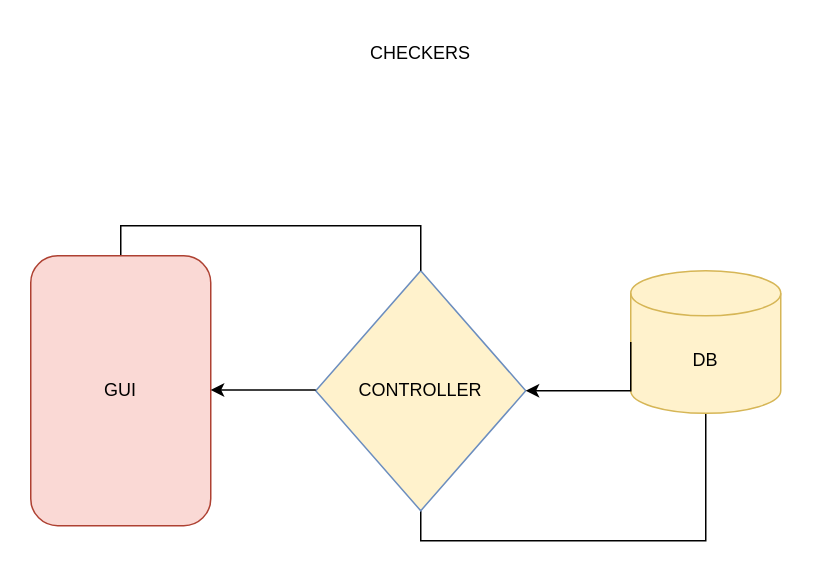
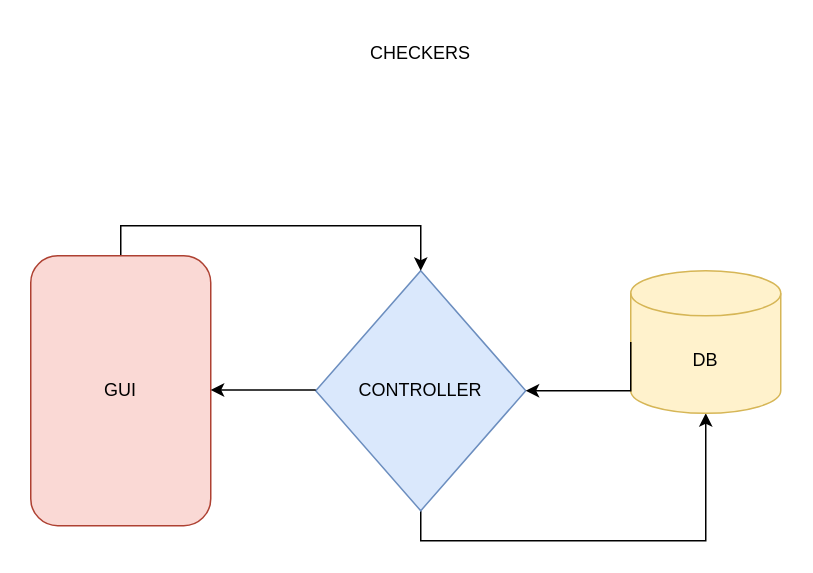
- <mxCell id="5" style="edgeStyle=orthogonalEdgeStyle;rounded=0;orthogonalLoop=1;jettySize=auto;html=1;exitX=0.5;exitY=0;exitDx=0;exitDy=0;entryX=0.5;entryY=0;entryDx=0;entryDy=0;endArrow=none;" edge="1" parent="1" source="6" target="3"><mxGeometry relative="1" as="geometry" /></mxCell>
+ <mxCell id="5" style="edgeStyle=orthogonalEdgeStyle;rounded=0;orthogonalLoop=1;jettySize=auto;html=1;exitX=0.5;exitY=0;exitDx=0;exitDy=0;entryX=0.5;entryY=0;entryDx=0;entryDy=0;" edge="1" parent="1" source="6" target="3"><mxGeometry relative="1" as="geometry" /></mxCell>
- <mxCell id="3" value="CONTROLLER" style="rhombus;whiteSpace=wrap;html=1;fillColor=#fff2cc;strokeColor=#6c8ebf;" vertex="1" parent="1"><mxGeometry x="210" y="180" width="140" height="160" as="geometry" /></mxCell>
+ <mxCell id="3" value="CONTROLLER" style="rhombus;whiteSpace=wrap;html=1;fillColor=#dae8fc;strokeColor=#6c8ebf;" vertex="1" parent="1"><mxGeometry x="210" y="180" width="140" height="160" as="geometry" /></mxCell>
- <mxCell id="2" style="edgeStyle=orthogonalEdgeStyle;rounded=0;orthogonalLoop=1;jettySize=auto;html=1;entryX=0.5;entryY=1;entryDx=0;entryDy=0;entryPerimeter=0;endArrow=none;" edge="1" parent="1" source="3" target="4"><mxGeometry relative="1" as="geometry"><Array as="points"><mxPoint x="280" y="360" /><mxPoint x="470" y="360" /></Array></mxGeometry></mxCell>
+ <mxCell id="2" style="edgeStyle=orthogonalEdgeStyle;rounded=0;orthogonalLoop=1;jettySize=auto;html=1;entryX=0.5;entryY=1;entryDx=0;entryDy=0;entryPerimeter=0;" edge="1" parent="1" source="3" target="4"><mxGeometry relative="1" as="geometry"><Array as="points"><mxPoint x="280" y="360" /><mxPoint x="470" y="360" /></Array></mxGeometry></mxCell>
